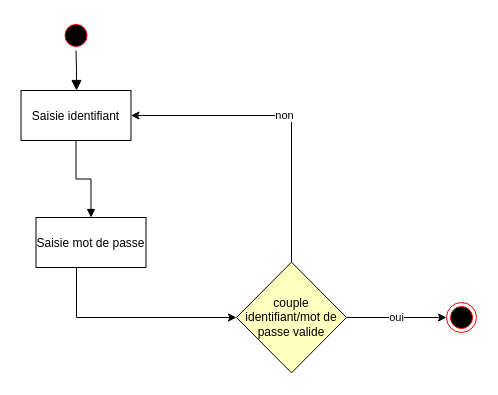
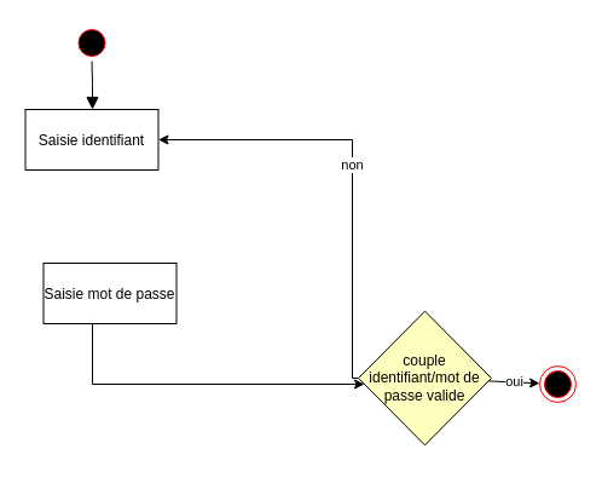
- <mxCell id="4" style="edgeStyle=orthogonalEdgeStyle;rounded=0;orthogonalLoop=1;jettySize=auto;html=1;strokeColor=#000000;endArrow=block;endFill=1;" parent="1" source="5" target="7" edge="1"><mxGeometry relative="1" as="geometry"><mxPoint x="75.6" y="200" as="targetPoint" /></mxGeometry></mxCell>
- <mxCell id="10" value="couple identifiant/mot de passe valide" style="rhombus;whiteSpace=wrap;html=1;fillColor=#ffffc0;" parent="1" vertex="1"><mxGeometry x="236" y="261.63" width="110" height="110.75" as="geometry" /></mxCell>
+ <mxCell id="10" value="couple identifiant/mot de passe valide" style="rhombus;whiteSpace=wrap;html=1;fillColor=#ffffc0;" parent="1" vertex="1"><mxGeometry x="296" y="256.63" width="110" height="110.75" as="geometry" /></mxCell>
